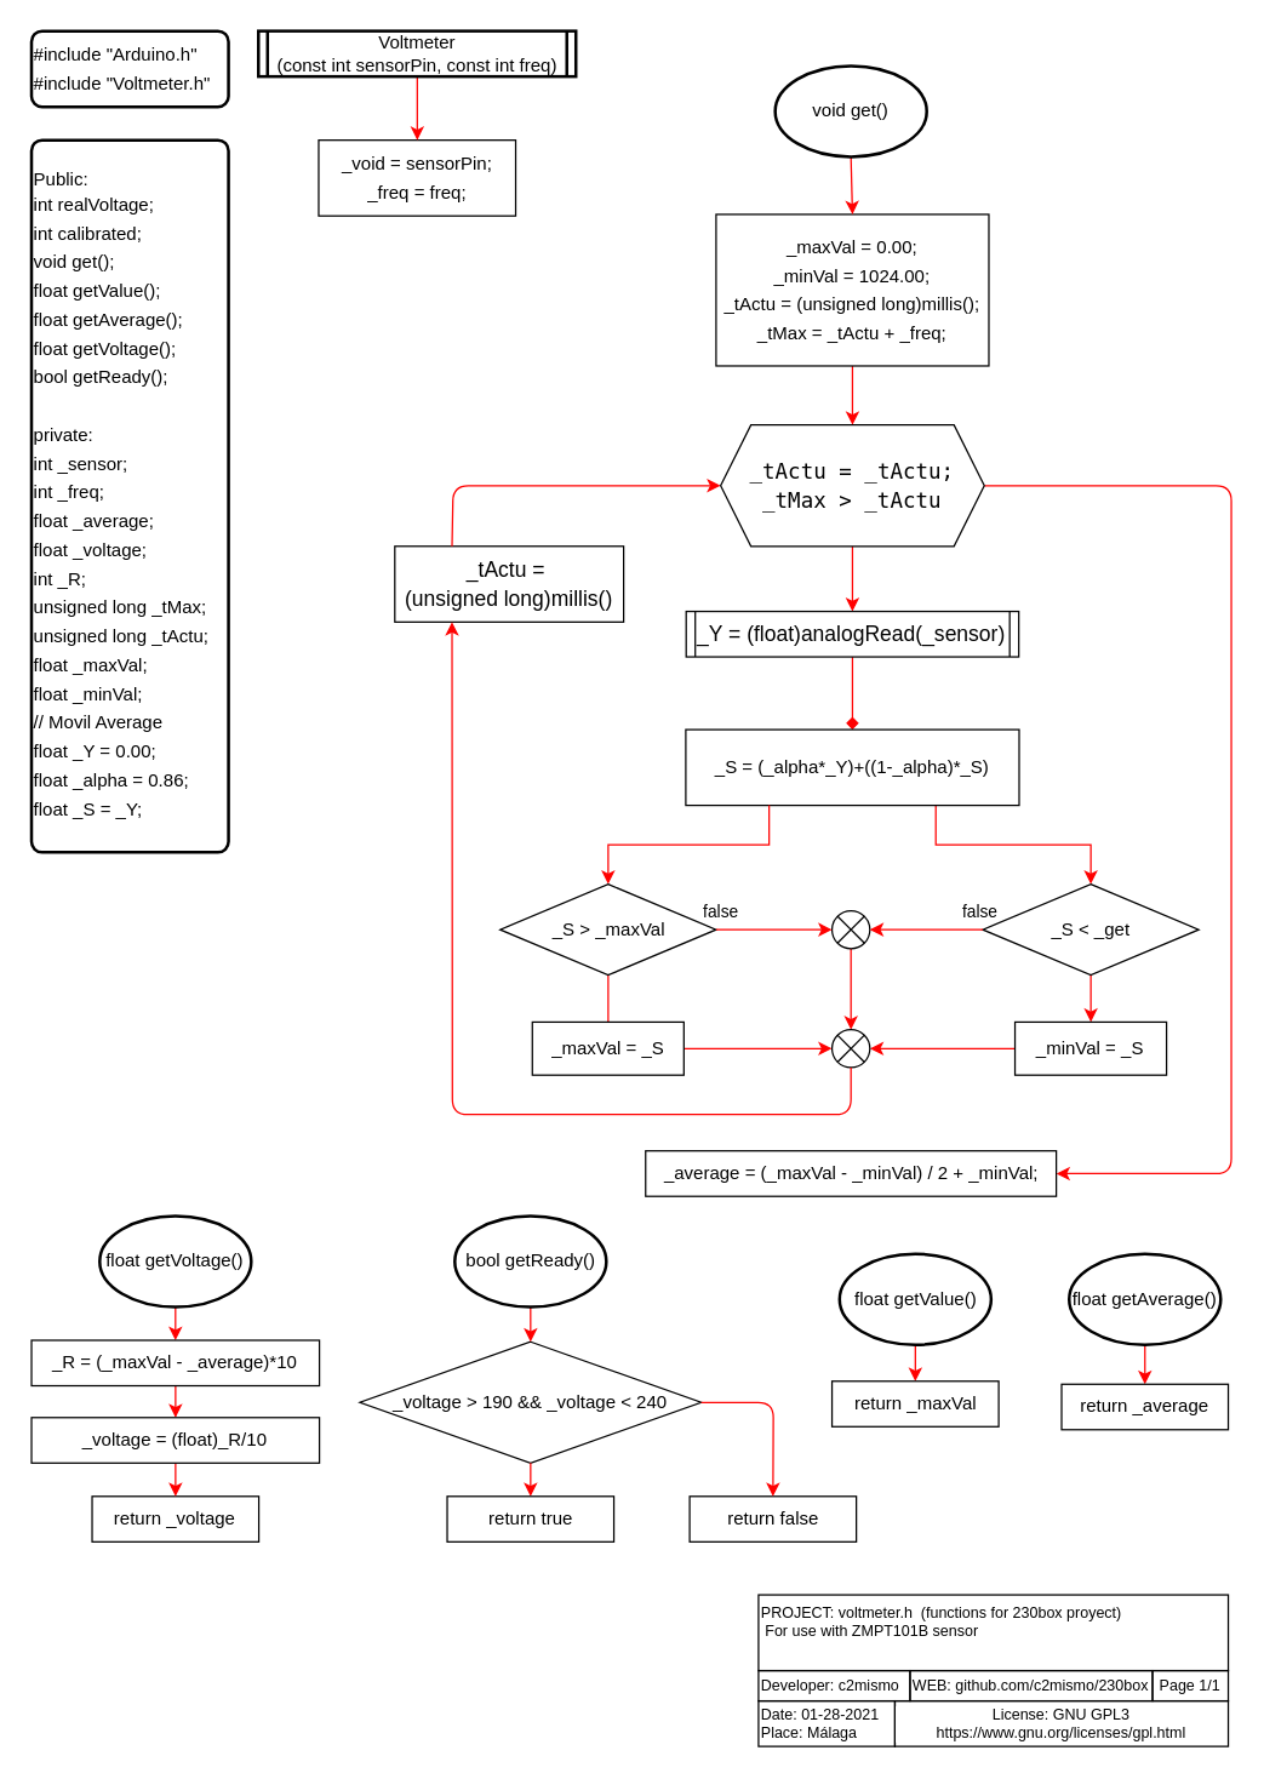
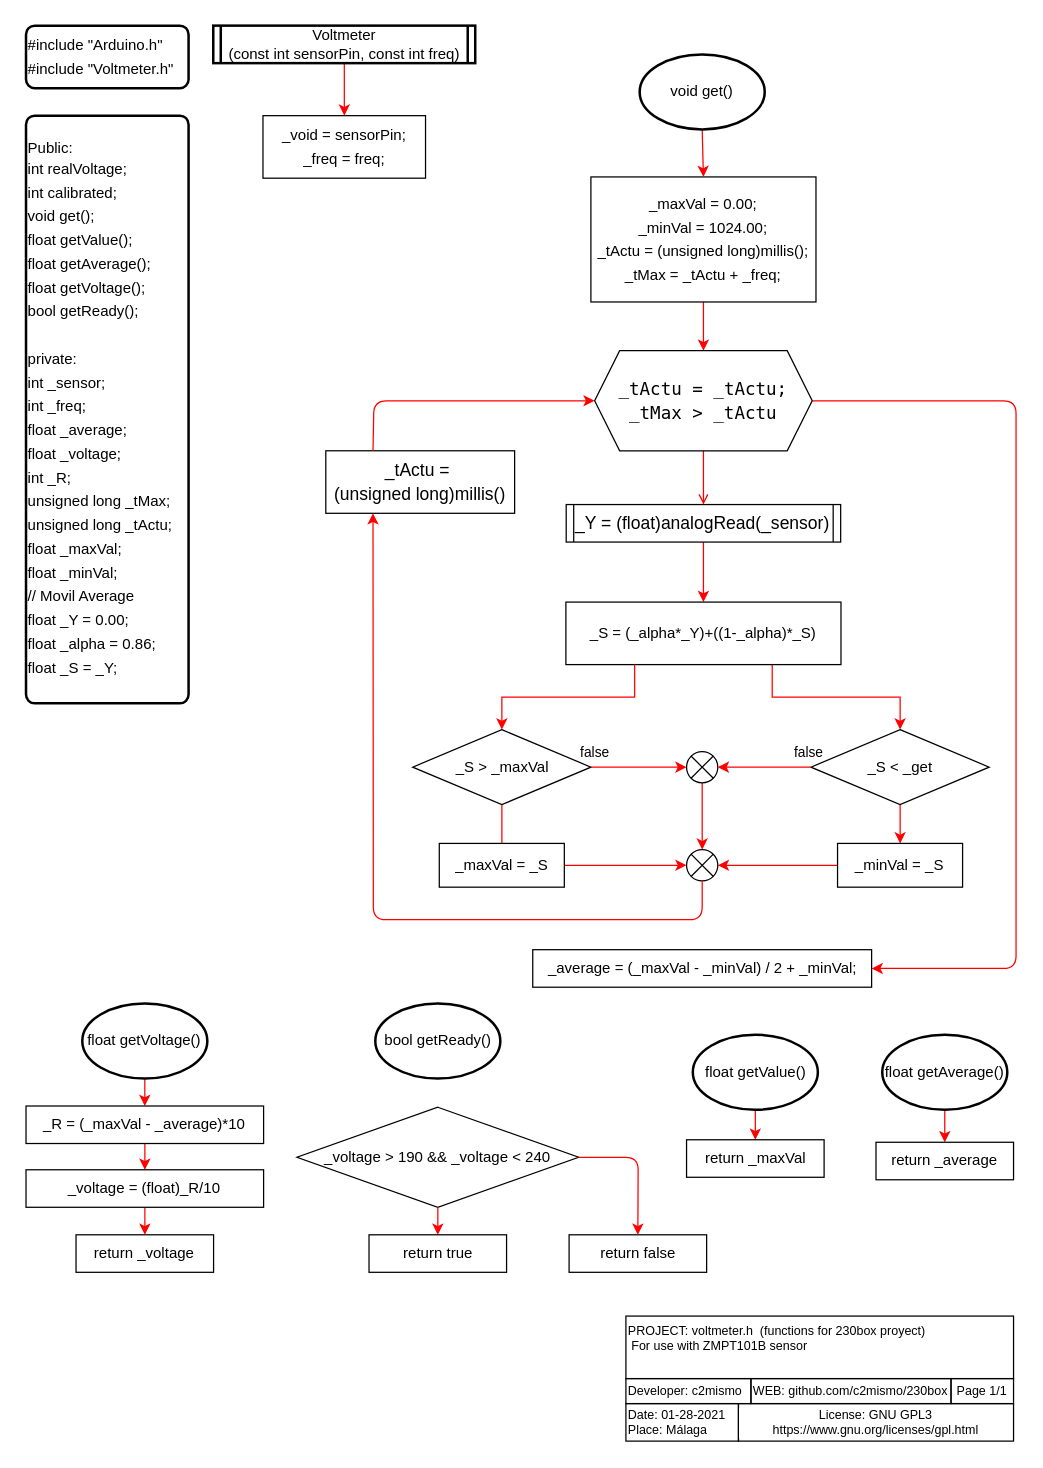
- <mxCell id="40" value="" style="edgeStyle=orthogonalEdgeStyle;rounded=0;orthogonalLoop=1;jettySize=auto;html=1;entryX=0.5;entryY=0;entryDx=0;entryDy=0;strokeColor=#FF0000;" parent="1" source="41" target="53" edge="1"><mxGeometry relative="1" as="geometry"><mxPoint x="562" y="400" as="targetPoint" /></mxGeometry></mxCell>
+ <mxCell id="40" value="" style="edgeStyle=orthogonalEdgeStyle;rounded=0;orthogonalLoop=1;jettySize=auto;html=1;entryX=0.5;entryY=0;entryDx=0;entryDy=0;strokeColor=#FF0000;endArrow=open;" parent="1" source="41" target="53" edge="1"><mxGeometry relative="1" as="geometry"><mxPoint x="562" y="400" as="targetPoint" /></mxGeometry></mxCell>
- <mxCell id="14" value="" style="edgeStyle=orthogonalEdgeStyle;rounded=0;orthogonalLoop=1;jettySize=auto;html=1;exitX=0.5;exitY=1;exitDx=0;exitDy=0;strokeColor=#FF0000;endArrow=diamond;" parent="1" source="53" target="16" edge="1"><mxGeometry relative="1" as="geometry"><mxPoint x="562.014" y="450" as="sourcePoint" /></mxGeometry></mxCell>
+ <mxCell id="14" value="" style="edgeStyle=orthogonalEdgeStyle;rounded=0;orthogonalLoop=1;jettySize=auto;html=1;exitX=0.5;exitY=1;exitDx=0;exitDy=0;strokeColor=#FF0000;" parent="1" source="53" target="16" edge="1"><mxGeometry relative="1" as="geometry"><mxPoint x="562.014" y="450" as="sourcePoint" /></mxGeometry></mxCell>
- <mxCell id="3" value="" style="edgeStyle=orthogonalEdgeStyle;rounded=0;orthogonalLoop=1;jettySize=auto;html=1;exitX=0.5;exitY=1;exitDx=0;exitDy=0;exitPerimeter=0;strokeColor=#FF0000;" parent="1" source="57" target="2" edge="1"><mxGeometry relative="1" as="geometry"><mxPoint x="349.56" y="862" as="sourcePoint" /></mxGeometry></mxCell>
